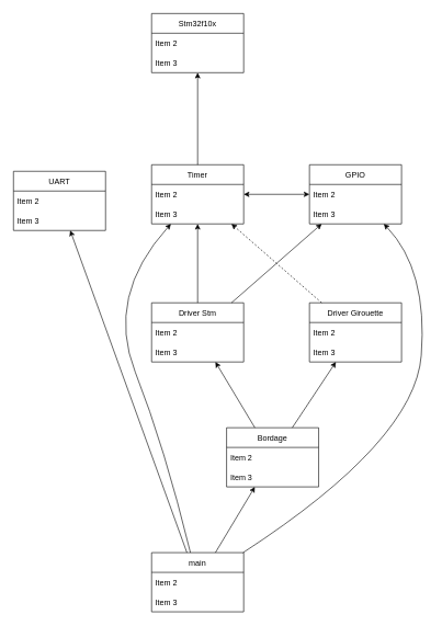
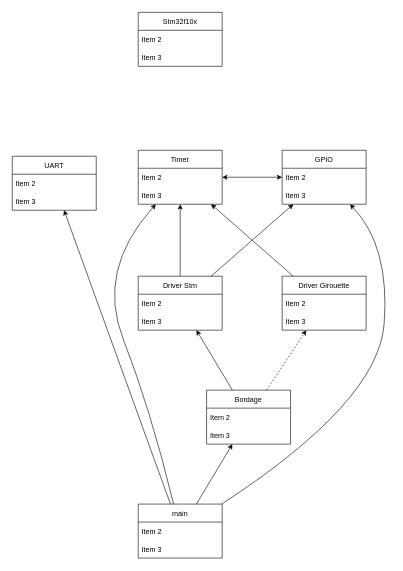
- <mxCell id="26" value="" style="endArrow=classic;html=1;rounded=0;" edge="1" parent="1" source="2" target="23"><mxGeometry width="50" height="50" relative="1" as="geometry"><mxPoint x="320" y="440" as="sourcePoint" /><mxPoint x="370" y="390" as="targetPoint" /></mxGeometry></mxCell>
- <mxCell id="21" value="" style="endArrow=classic;html=1;rounded=0;dashed=1;" edge="1" parent="1" source="11" target="2"><mxGeometry width="50" height="50" relative="1" as="geometry"><mxPoint x="550" y="470" as="sourcePoint" /><mxPoint x="550" y="350" as="targetPoint" /></mxGeometry></mxCell>
+ <mxCell id="21" value="" style="endArrow=classic;html=1;rounded=0;" edge="1" parent="1" source="11" target="2"><mxGeometry width="50" height="50" relative="1" as="geometry"><mxPoint x="550" y="470" as="sourcePoint" /><mxPoint x="550" y="350" as="targetPoint" /></mxGeometry></mxCell>
- <mxCell id="19" value="" style="endArrow=classic;html=1;rounded=0;" edge="1" parent="1" source="15" target="11"><mxGeometry width="50" height="50" relative="1" as="geometry"><mxPoint x="516.842" y="640" as="sourcePoint" /><mxPoint x="443.158" y="540" as="targetPoint" /></mxGeometry></mxCell>
+ <mxCell id="19" value="" style="endArrow=classic;html=1;rounded=0;dashed=1;" edge="1" parent="1" source="15" target="11"><mxGeometry width="50" height="50" relative="1" as="geometry"><mxPoint x="516.842" y="640" as="sourcePoint" /><mxPoint x="443.158" y="540" as="targetPoint" /></mxGeometry></mxCell>
